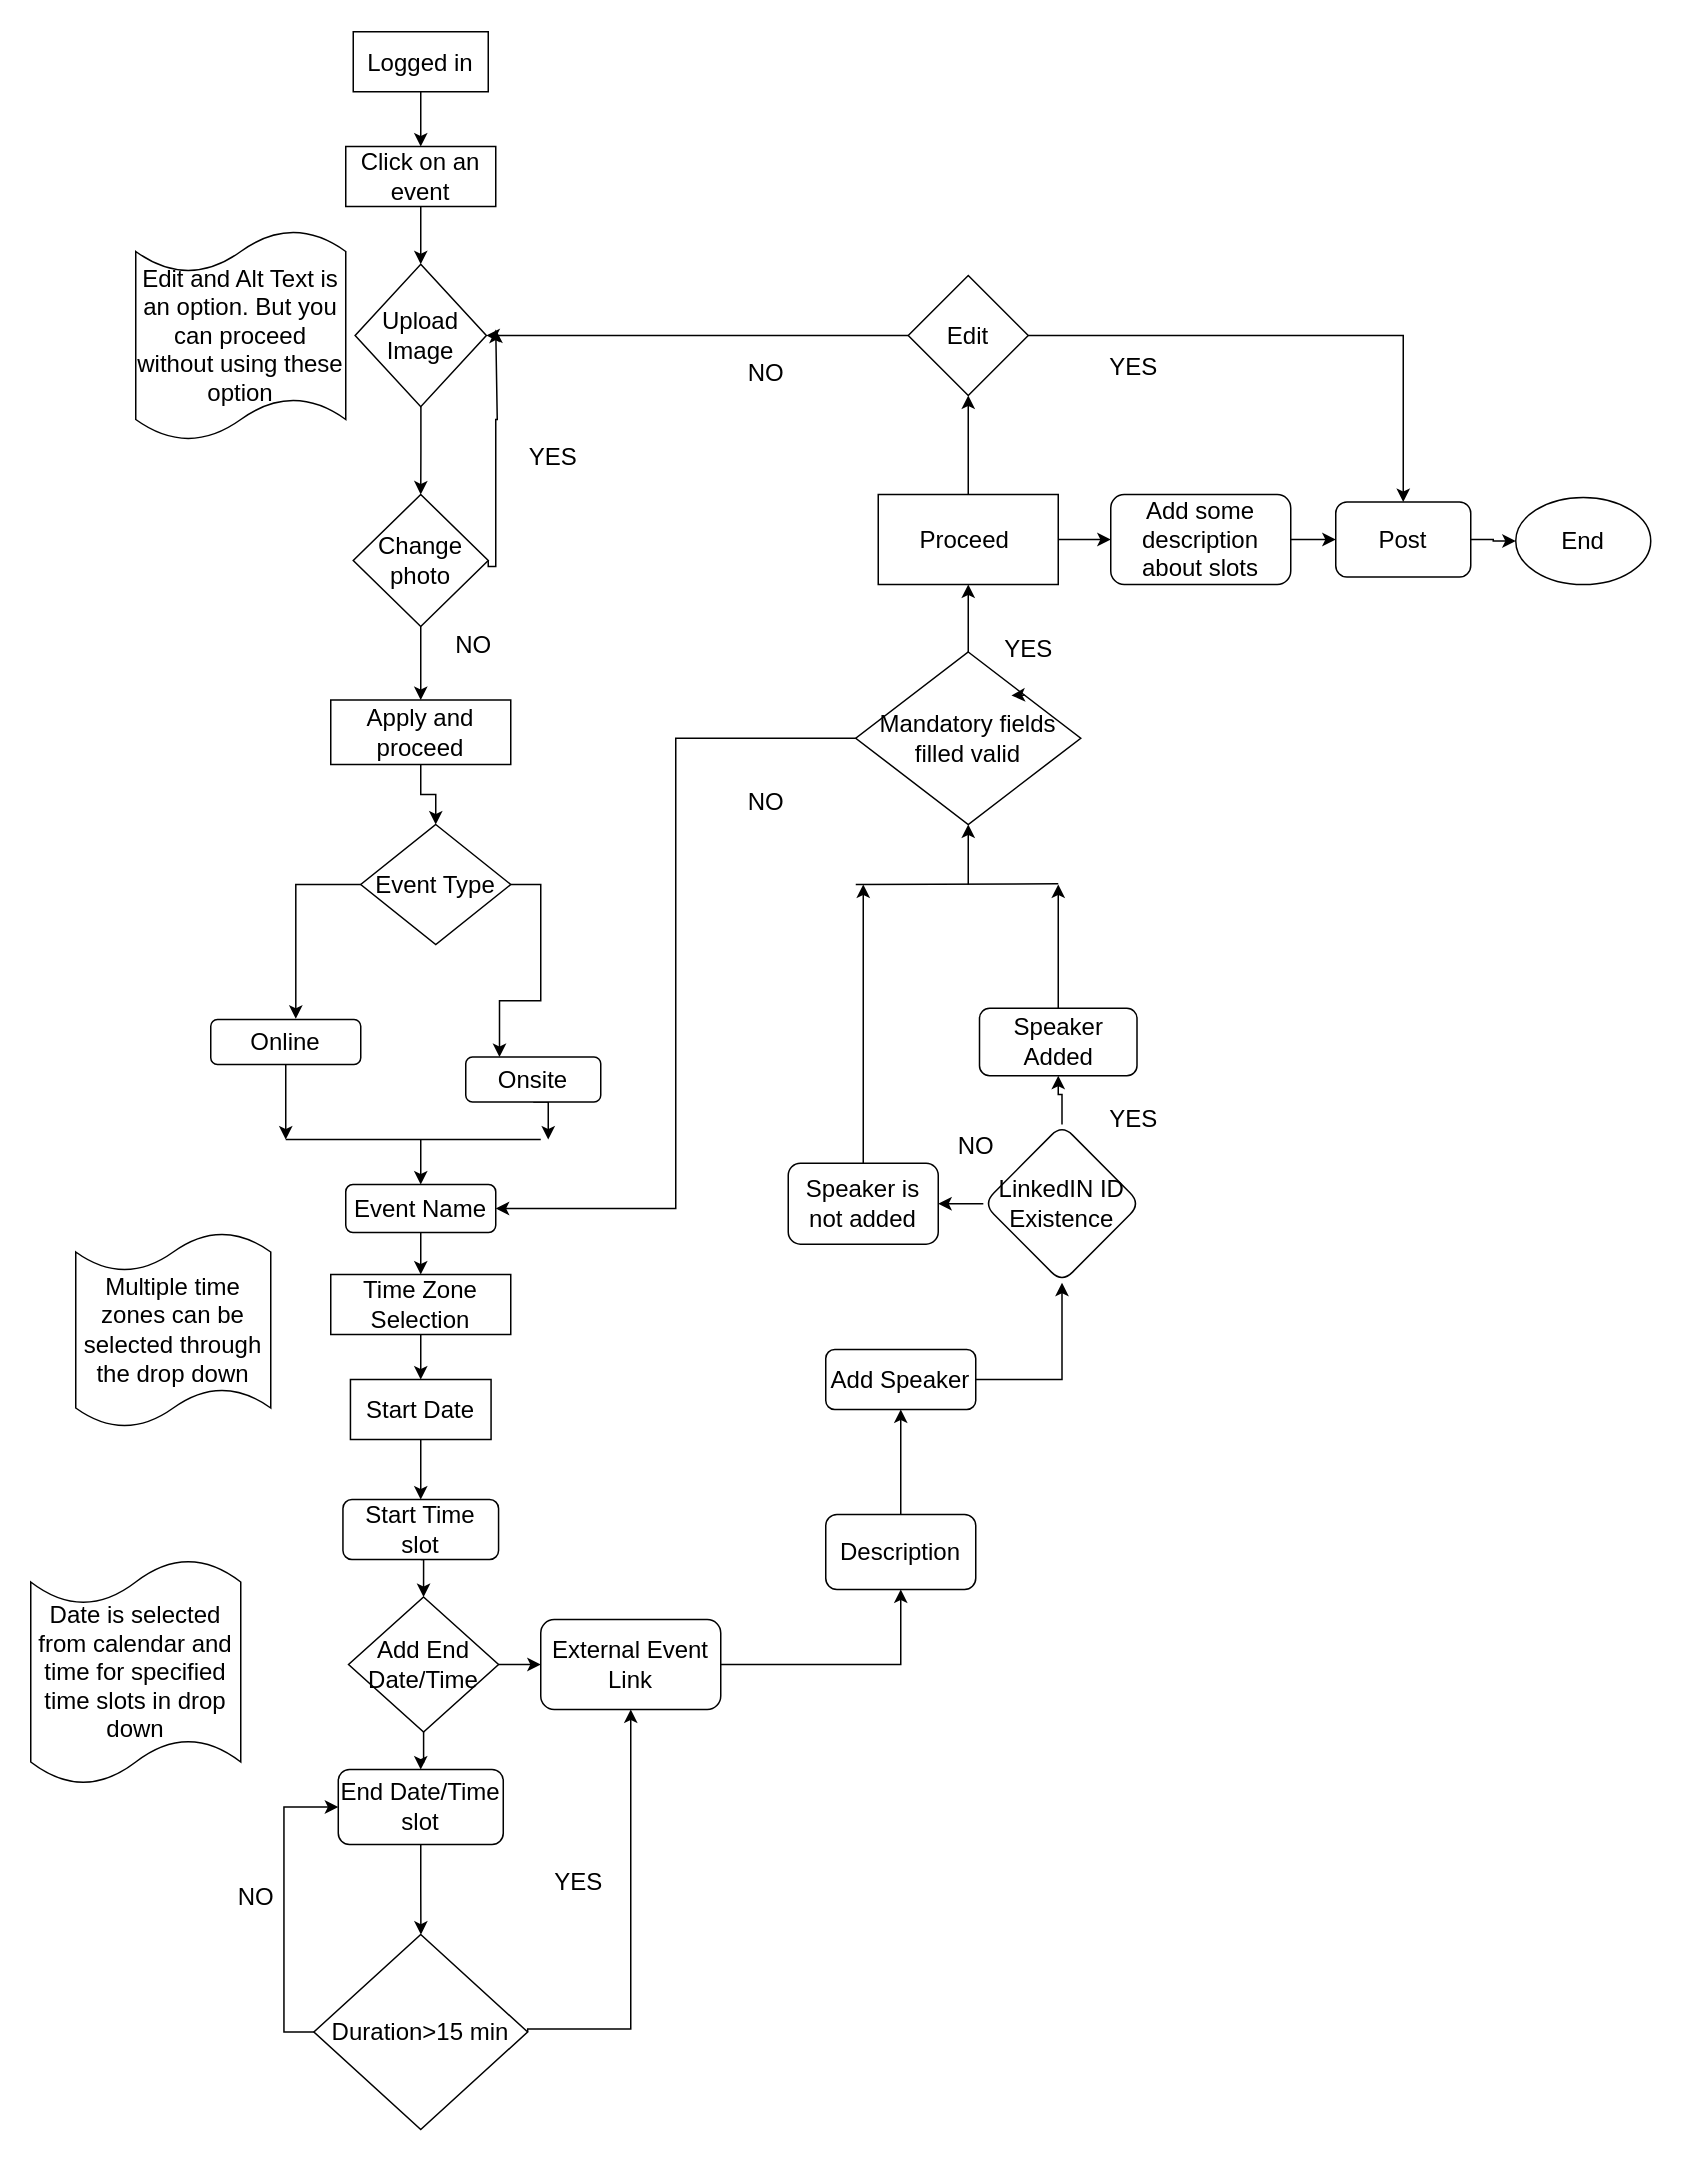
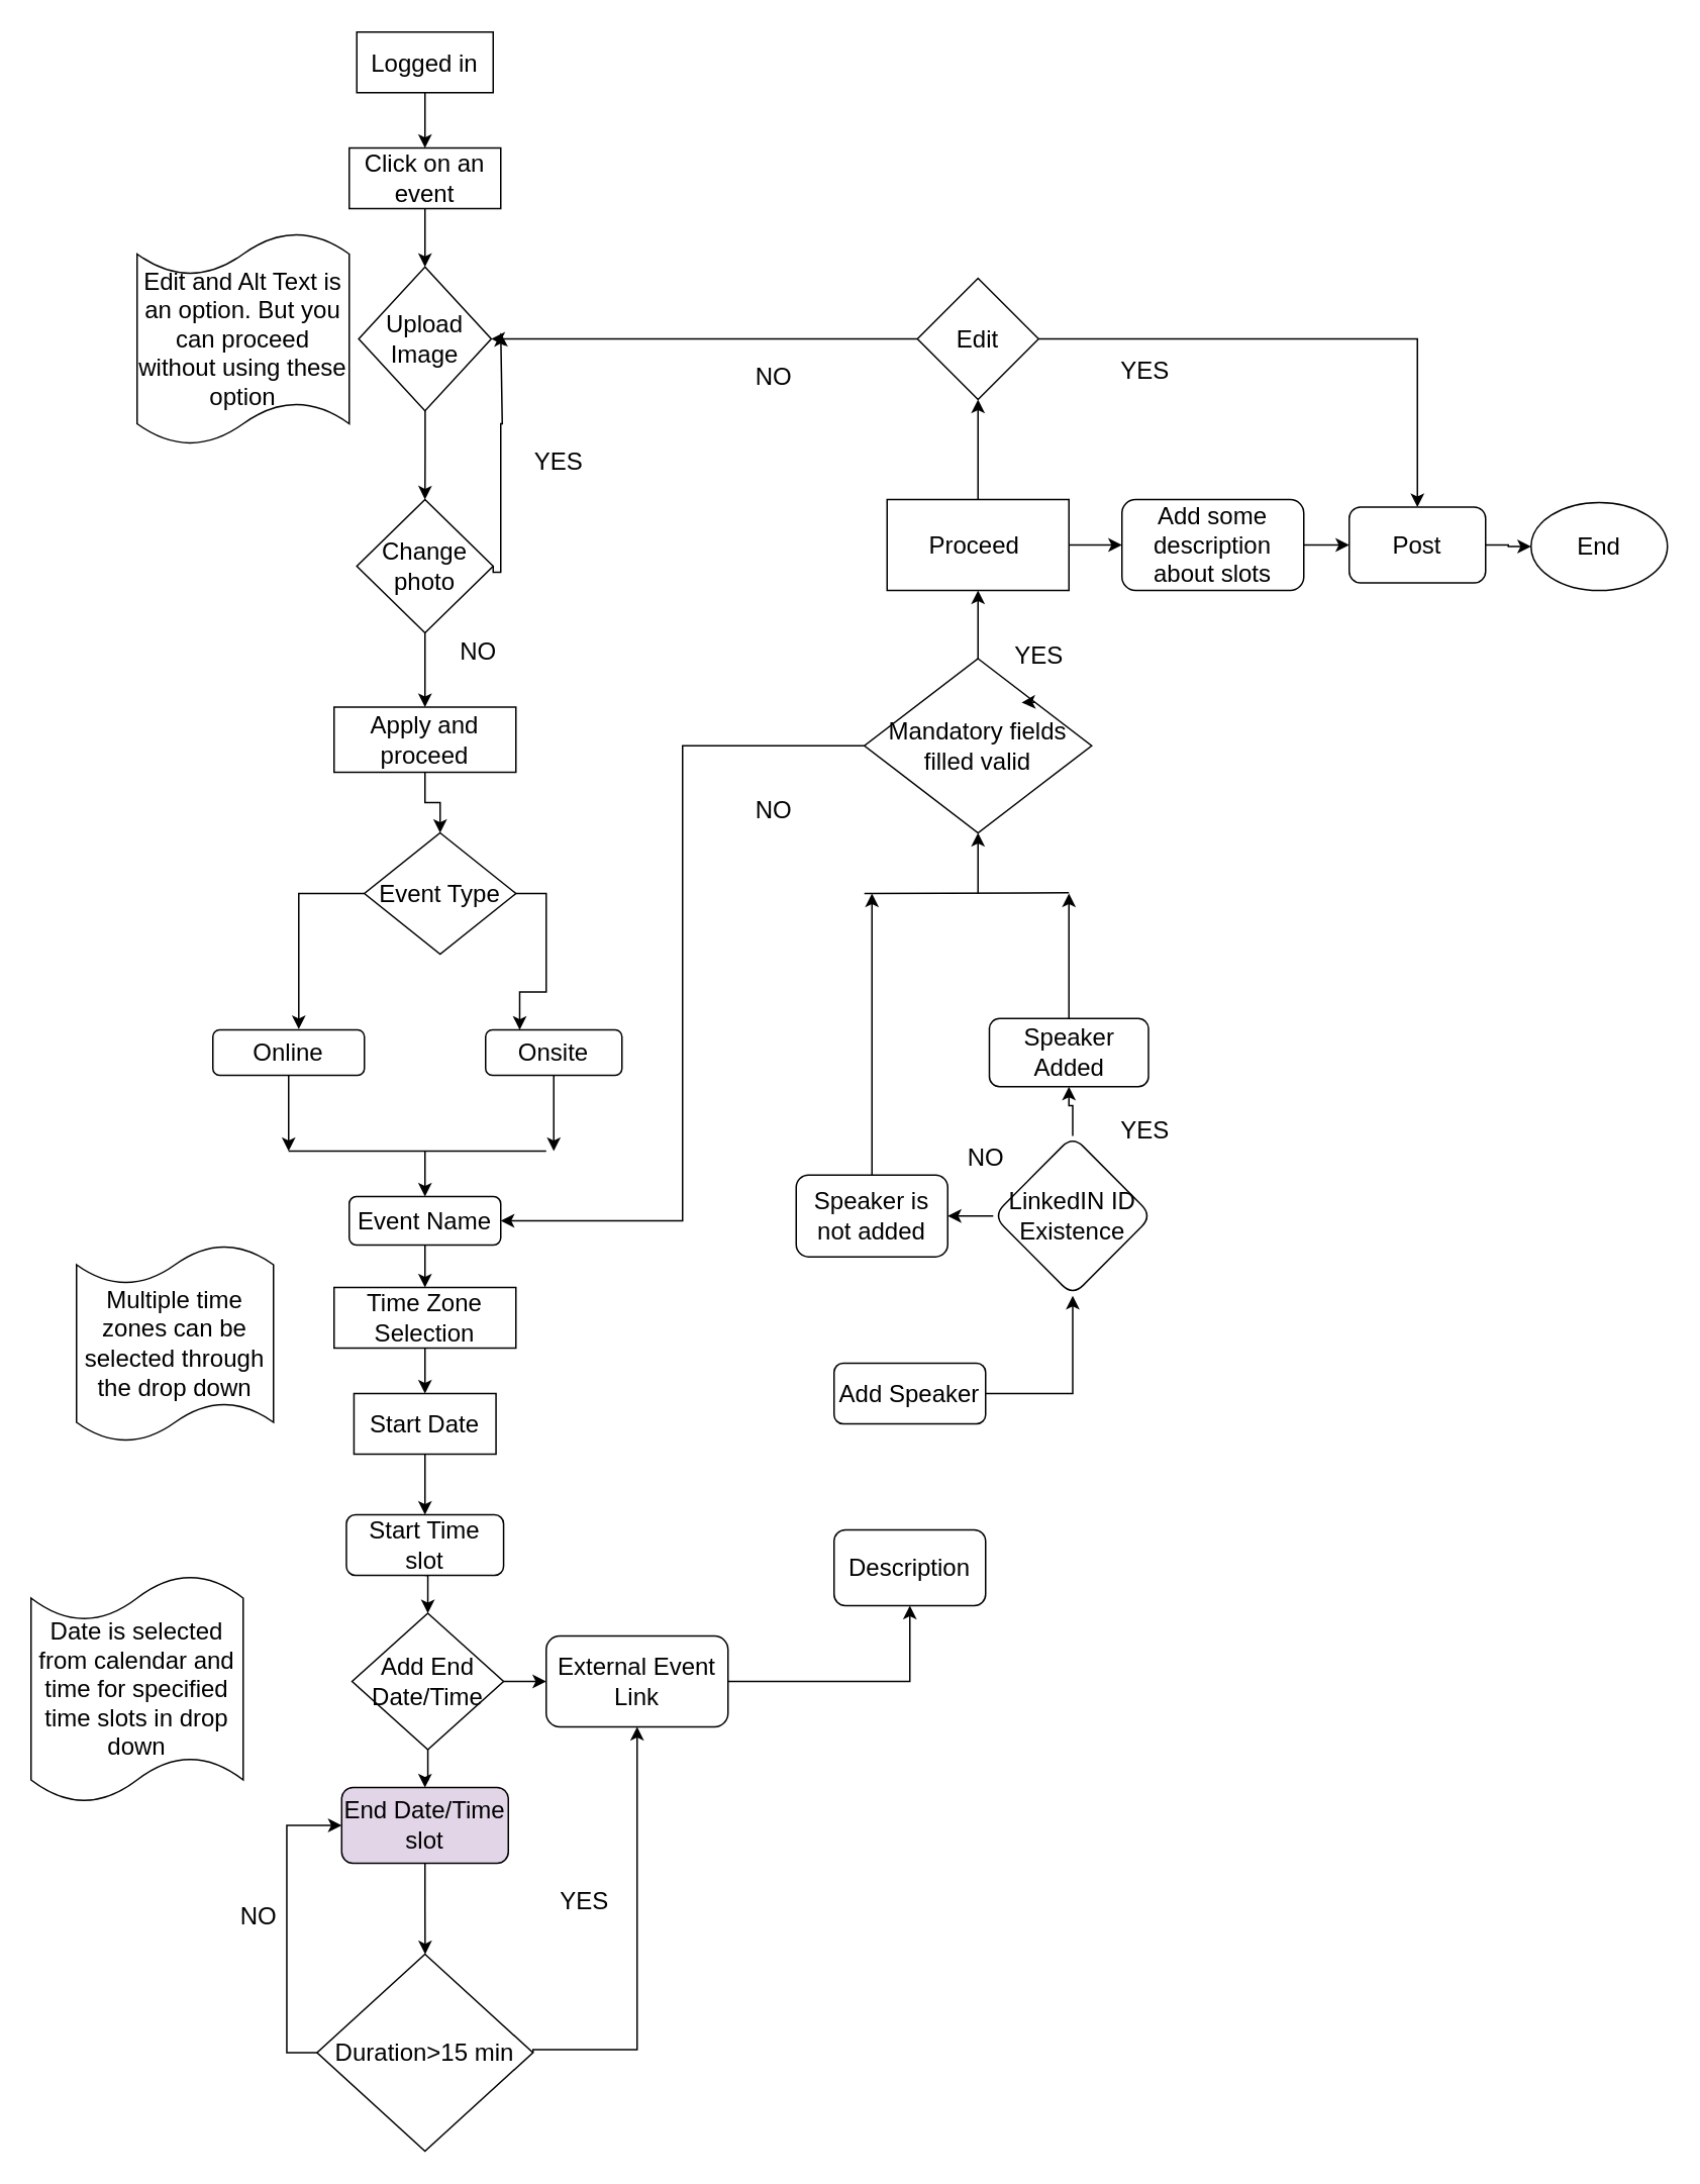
- <mxCell id="19" value="Onsite" style="rounded=1;whiteSpace=wrap;html=1;fontSize=16;" parent="1" vertex="1"><mxGeometry x="310" y="704" width="90" height="30" as="geometry" /></mxCell>
+ <mxCell id="19" value="Onsite" style="rounded=1;whiteSpace=wrap;html=1;fontSize=16;" parent="1" vertex="1"><mxGeometry x="320" y="679" width="90" height="30" as="geometry" /></mxCell>
- <mxCell id="36" value="" style="edgeStyle=orthogonalEdgeStyle;rounded=0;orthogonalLoop=1;jettySize=auto;html=1;fontSize=16;" edge="1" parent="1" source="37" target="39"><mxGeometry relative="1" as="geometry" /></mxCell>
- <mxCell id="33" value="End Date/Time slot" style="rounded=1;whiteSpace=wrap;html=1;fontSize=16;" vertex="1" parent="1"><mxGeometry x="225.02" y="1179" width="109.99" height="50" as="geometry" /></mxCell>
+ <mxCell id="33" value="End Date/Time slot" style="rounded=1;whiteSpace=wrap;html=1;fontSize=16;fillColor=#e1d5e7;" vertex="1" parent="1"><mxGeometry x="225.02" y="1179" width="109.99" height="50" as="geometry" /></mxCell>
